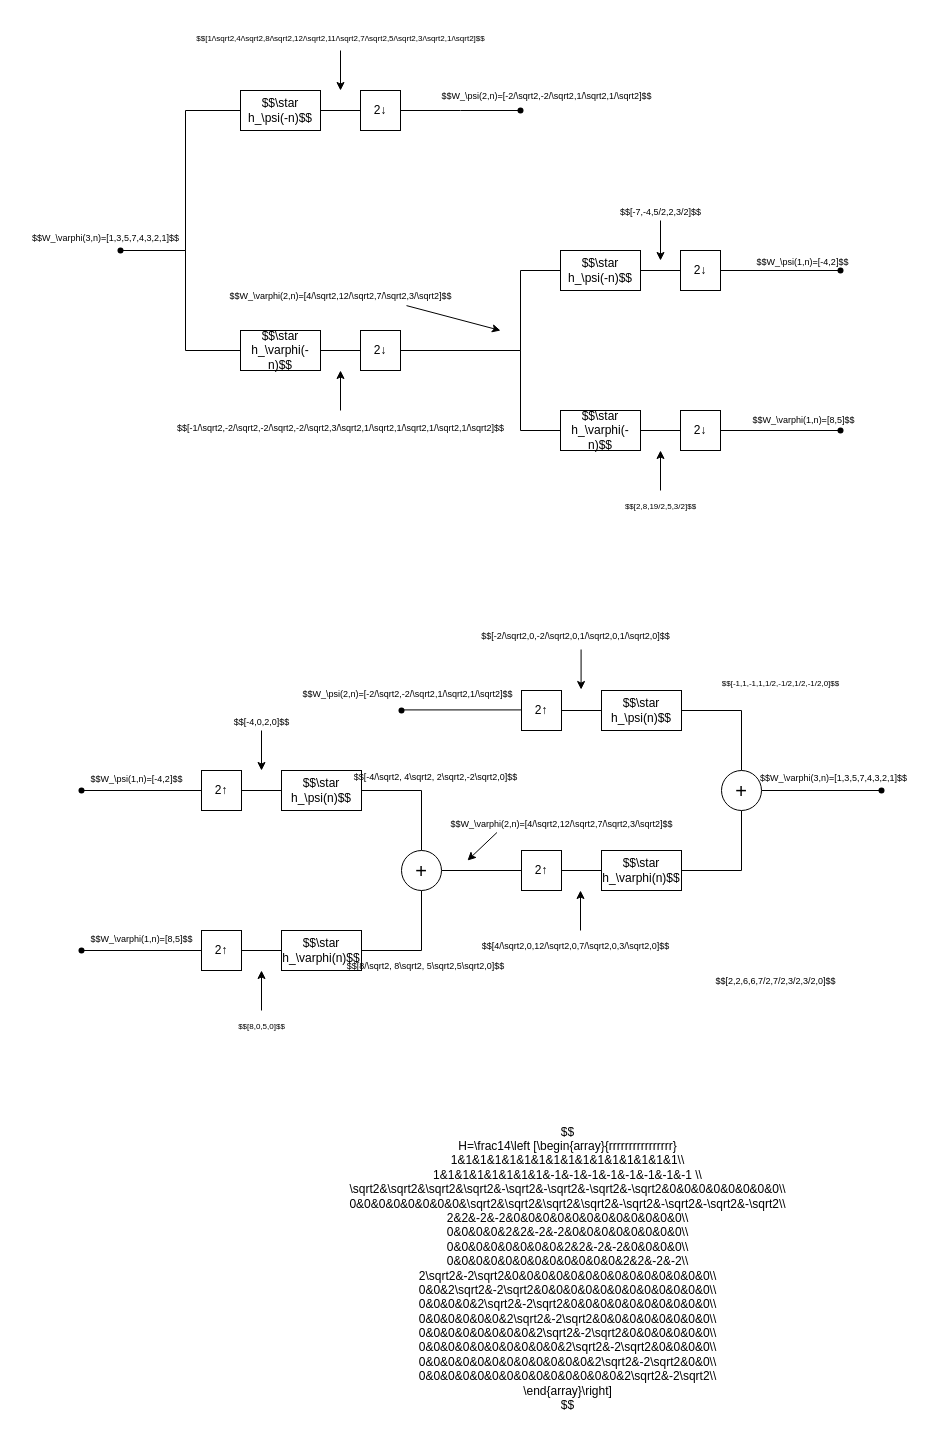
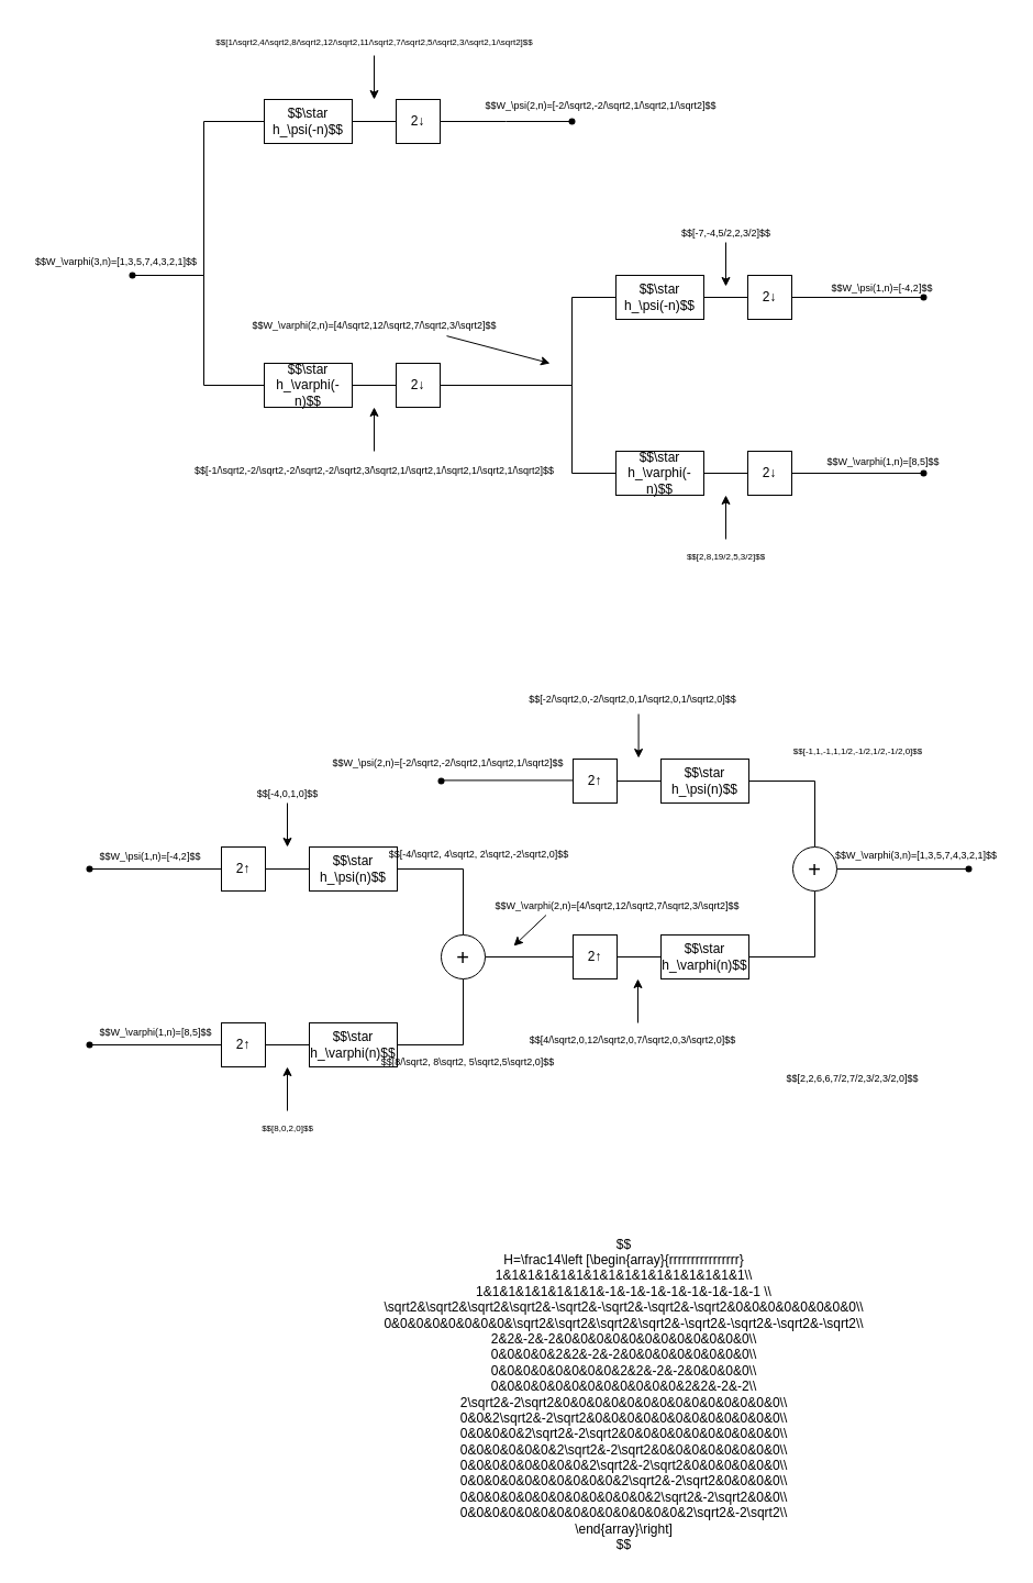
- <mxCell id="72" value="&lt;font style=&quot;font-size: 9px;&quot;&gt;$$[-4,0,2,0]$$&lt;/font&gt;&lt;span style=&quot;caret-color: rgb(132, 33, 162); color: rgb(132, 33, 162); font-family: &amp;quot;Iosevka Curly&amp;quot;, &amp;quot;JetBrains Mono&amp;quot;, &amp;quot;Fira Code&amp;quot;, &amp;quot;Cascadia Code&amp;quot;, Menlo, &amp;quot;Ubuntu Mono&amp;quot;, Consolas, HYZhengYuan; font-size: 16px; orphans: 4; text-align: start; white-space: pre-wrap; background-color: rgb(255, 255, 255);&quot;&gt;&lt;/span&gt;" style="text;html=1;align=center;verticalAlign=middle;resizable=0;points=[];autosize=1;strokeColor=none;fillColor=none;" vertex="1" parent="1"><mxGeometry x="221" y="704" width="80" height="30" as="geometry" /></mxCell>
+ <mxCell id="72" value="&lt;font style=&quot;font-size: 9px;&quot;&gt;$$[-4,0,1,0]$$&lt;/font&gt;&lt;span style=&quot;caret-color: rgb(132, 33, 162); color: rgb(132, 33, 162); font-family: &amp;quot;Iosevka Curly&amp;quot;, &amp;quot;JetBrains Mono&amp;quot;, &amp;quot;Fira Code&amp;quot;, &amp;quot;Cascadia Code&amp;quot;, Menlo, &amp;quot;Ubuntu Mono&amp;quot;, Consolas, HYZhengYuan; font-size: 16px; orphans: 4; text-align: start; white-space: pre-wrap; background-color: rgb(255, 255, 255);&quot;&gt;&lt;/span&gt;" style="text;html=1;align=center;verticalAlign=middle;resizable=0;points=[];autosize=1;strokeColor=none;fillColor=none;" vertex="1" parent="1"><mxGeometry x="221" y="704" width="80" height="30" as="geometry" /></mxCell>
- <mxCell id="73" value="&lt;font style=&quot;font-size: 8px;&quot;&gt;$$[8,0,5,0]$$&lt;/font&gt;&lt;span style=&quot;caret-color: rgb(132, 33, 162); color: rgb(132, 33, 162); font-family: &amp;quot;Iosevka Curly&amp;quot;, &amp;quot;JetBrains Mono&amp;quot;, &amp;quot;Fira Code&amp;quot;, &amp;quot;Cascadia Code&amp;quot;, Menlo, &amp;quot;Ubuntu Mono&amp;quot;, Consolas, HYZhengYuan; font-size: 16px; orphans: 4; text-align: start; white-space: pre-wrap; background-color: rgb(255, 255, 255);&quot;&gt;&lt;/span&gt;" style="text;html=1;align=center;verticalAlign=middle;resizable=0;points=[];autosize=1;strokeColor=none;fillColor=none;" vertex="1" parent="1"><mxGeometry x="226" y="1008" width="70" height="30" as="geometry" /></mxCell>
+ <mxCell id="73" value="&lt;font style=&quot;font-size: 8px;&quot;&gt;$$[8,0,2,0]$$&lt;/font&gt;&lt;span style=&quot;caret-color: rgb(132, 33, 162); color: rgb(132, 33, 162); font-family: &amp;quot;Iosevka Curly&amp;quot;, &amp;quot;JetBrains Mono&amp;quot;, &amp;quot;Fira Code&amp;quot;, &amp;quot;Cascadia Code&amp;quot;, Menlo, &amp;quot;Ubuntu Mono&amp;quot;, Consolas, HYZhengYuan; font-size: 16px; orphans: 4; text-align: start; white-space: pre-wrap; background-color: rgb(255, 255, 255);&quot;&gt;&lt;/span&gt;" style="text;html=1;align=center;verticalAlign=middle;resizable=0;points=[];autosize=1;strokeColor=none;fillColor=none;" vertex="1" parent="1"><mxGeometry x="226" y="1008" width="70" height="30" as="geometry" /></mxCell>
